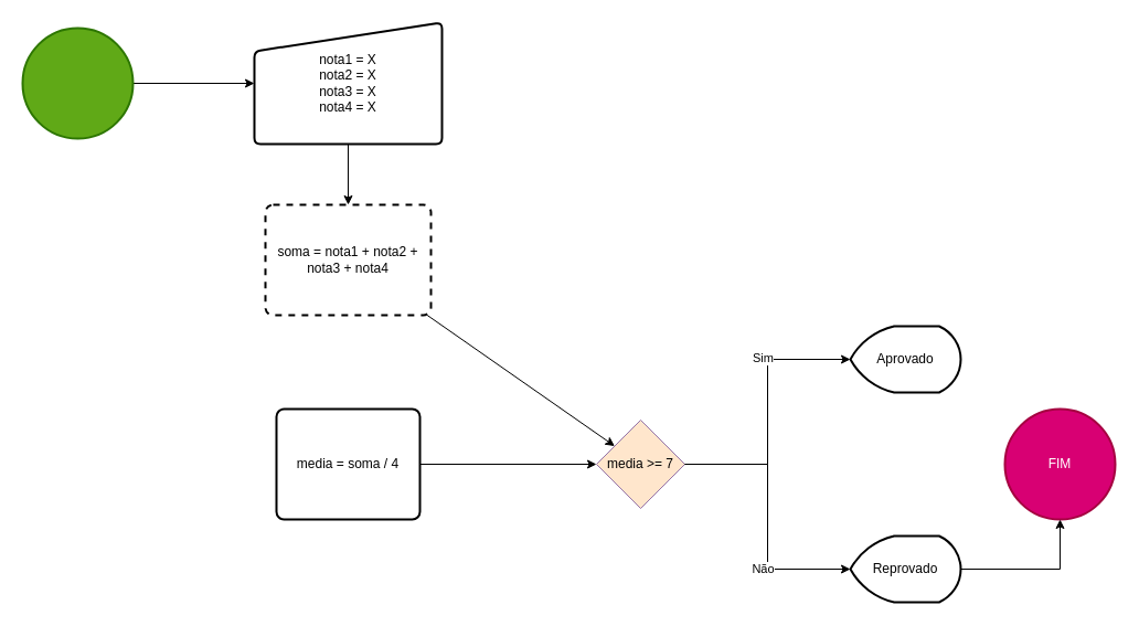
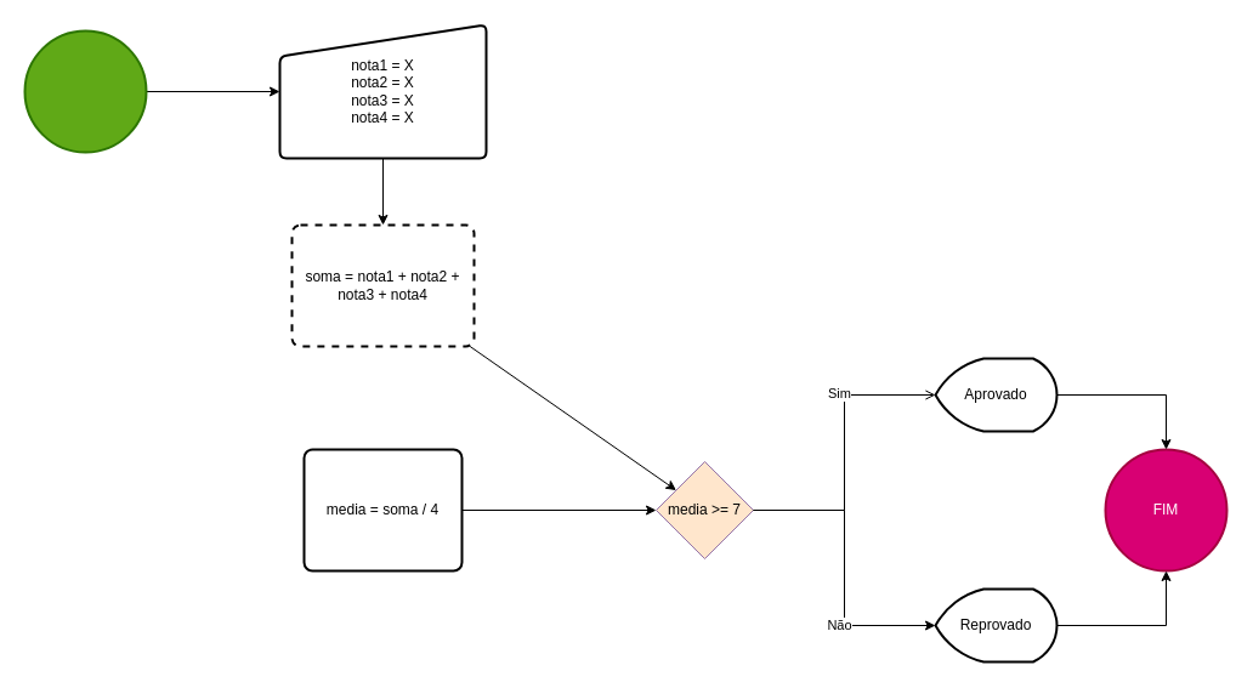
- <mxCell id="14" style="edgeStyle=orthogonalEdgeStyle;rounded=0;orthogonalLoop=1;jettySize=auto;html=1;entryX=0;entryY=0.5;entryDx=0;entryDy=0;entryPerimeter=0;" edge="1" parent="1" source="12" target="13"><mxGeometry relative="1" as="geometry" /></mxCell>
+ <mxCell id="14" style="edgeStyle=orthogonalEdgeStyle;rounded=0;orthogonalLoop=1;jettySize=auto;html=1;entryX=0;entryY=0.5;entryDx=0;entryDy=0;entryPerimeter=0;endArrow=open;" edge="1" parent="1" source="12" target="13"><mxGeometry relative="1" as="geometry" /></mxCell>
+ <mxCell id="19" style="edgeStyle=orthogonalEdgeStyle;rounded=0;orthogonalLoop=1;jettySize=auto;html=1;entryX=0.5;entryY=0;entryDx=0;entryDy=0;entryPerimeter=0;" edge="1" parent="1" source="13" target="11"><mxGeometry relative="1" as="geometry" /></mxCell>
